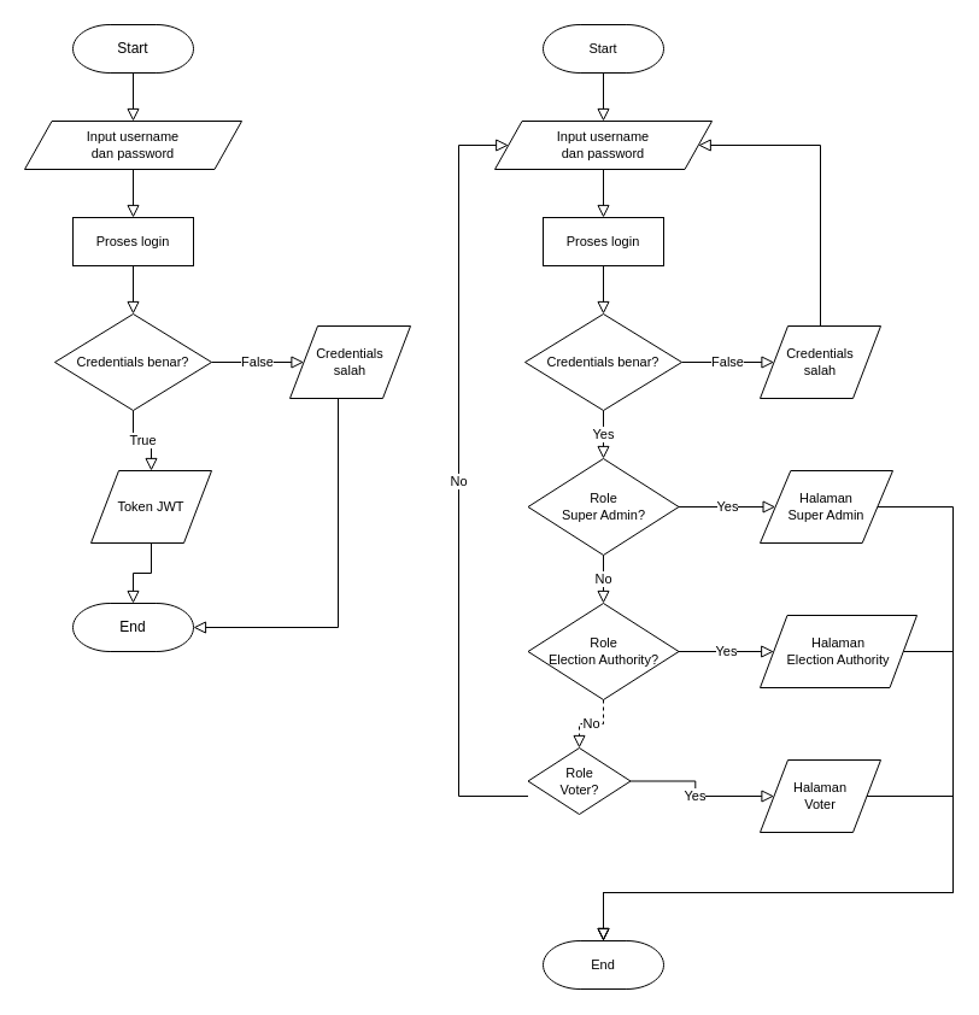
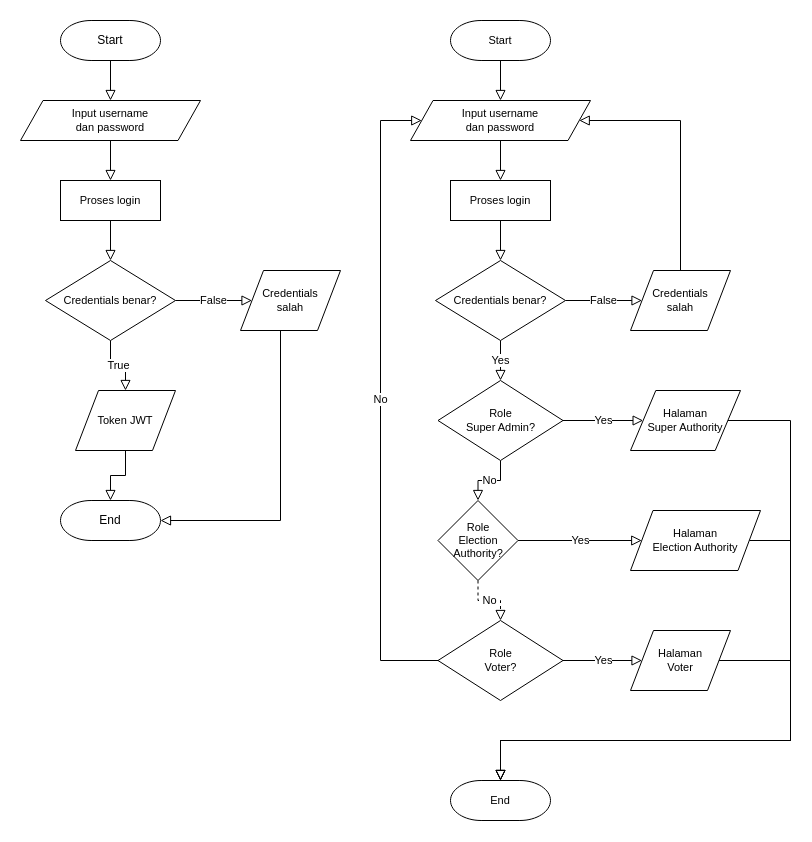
- <mxCell id="37" value="Halaman&lt;br&gt;Super Admin" style="shape=parallelogram;html=1;strokeWidth=1;perimeter=parallelogramPerimeter;whiteSpace=wrap;rounded=0;size=0.23;shadow=0;fontSize=11;endFill=0;endArrow=block;endSize=8;" parent="1" vertex="1"><mxGeometry x="630" y="390" width="110" height="60" as="geometry" /></mxCell>
+ <mxCell id="37" value="Halaman&lt;br&gt;Super Authority" style="shape=parallelogram;html=1;strokeWidth=1;perimeter=parallelogramPerimeter;whiteSpace=wrap;rounded=0;size=0.23;shadow=0;fontSize=11;endFill=0;endArrow=block;endSize=8;" parent="1" vertex="1"><mxGeometry x="630" y="390" width="110" height="60" as="geometry" /></mxCell>
- <mxCell id="36" value="Role &lt;br&gt;Election Authority?" style="strokeWidth=1;html=1;shape=mxgraph.flowchart.decision;whiteSpace=wrap;rounded=0;shadow=0;fontSize=11;endFill=0;endArrow=block;endSize=8;" parent="1" vertex="1"><mxGeometry x="437.5" y="500" width="125" height="80" as="geometry" /></mxCell>
+ <mxCell id="36" value="Role &lt;br&gt;Election Authority?" style="strokeWidth=1;html=1;shape=mxgraph.flowchart.decision;whiteSpace=wrap;rounded=0;shadow=0;fontSize=11;endFill=0;endArrow=block;endSize=8;" parent="1" vertex="1"><mxGeometry x="437.5" y="500" width="80" height="80" as="geometry" /></mxCell>
- <mxCell id="33" value="Role &lt;br&gt;Voter?" style="strokeWidth=1;html=1;shape=mxgraph.flowchart.decision;whiteSpace=wrap;rounded=0;shadow=0;fontSize=11;endFill=0;endArrow=block;endSize=8;" parent="1" vertex="1"><mxGeometry x="437.5" y="620" width="85" height="55" as="geometry" /></mxCell>
+ <mxCell id="33" value="Role &lt;br&gt;Voter?" style="strokeWidth=1;html=1;shape=mxgraph.flowchart.decision;whiteSpace=wrap;rounded=0;shadow=0;fontSize=11;endFill=0;endArrow=block;endSize=8;" parent="1" vertex="1"><mxGeometry x="437.5" y="620" width="125" height="80" as="geometry" /></mxCell>
